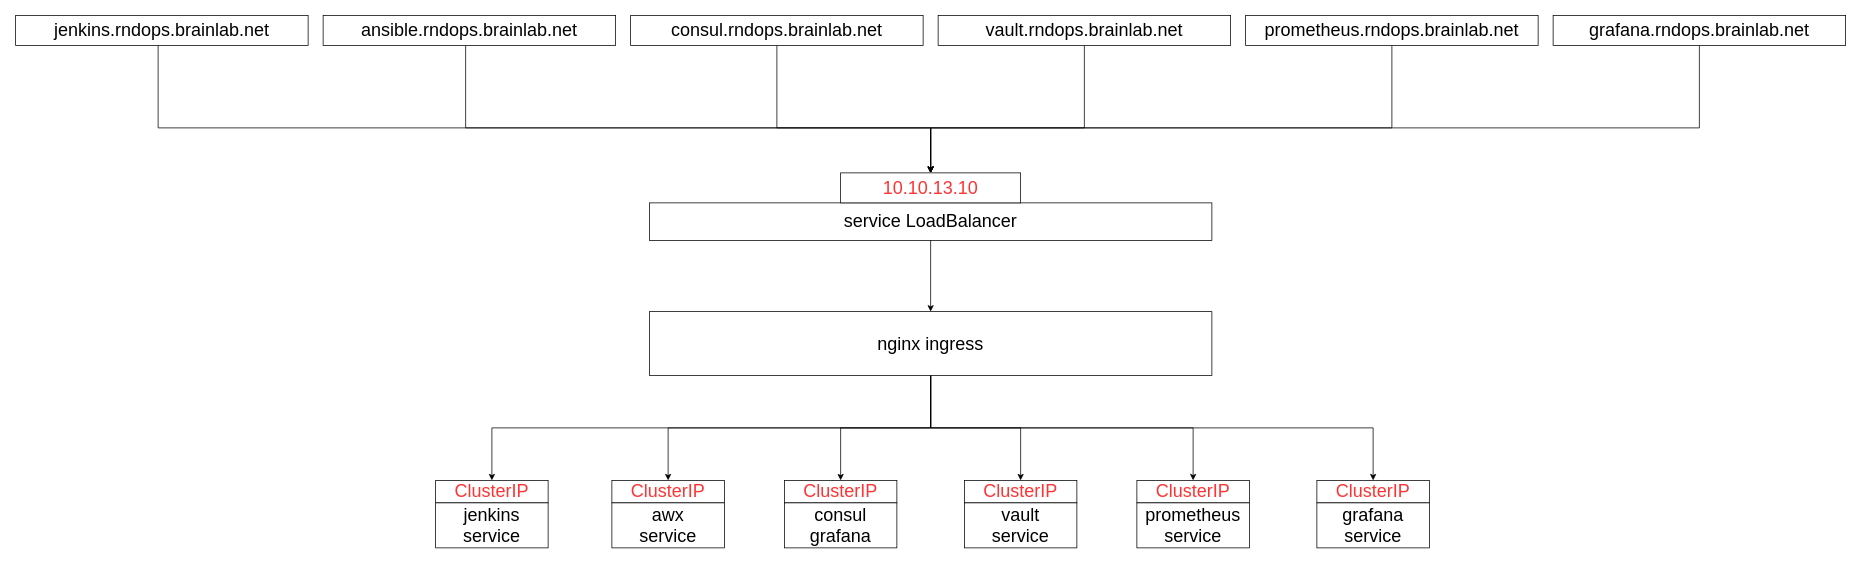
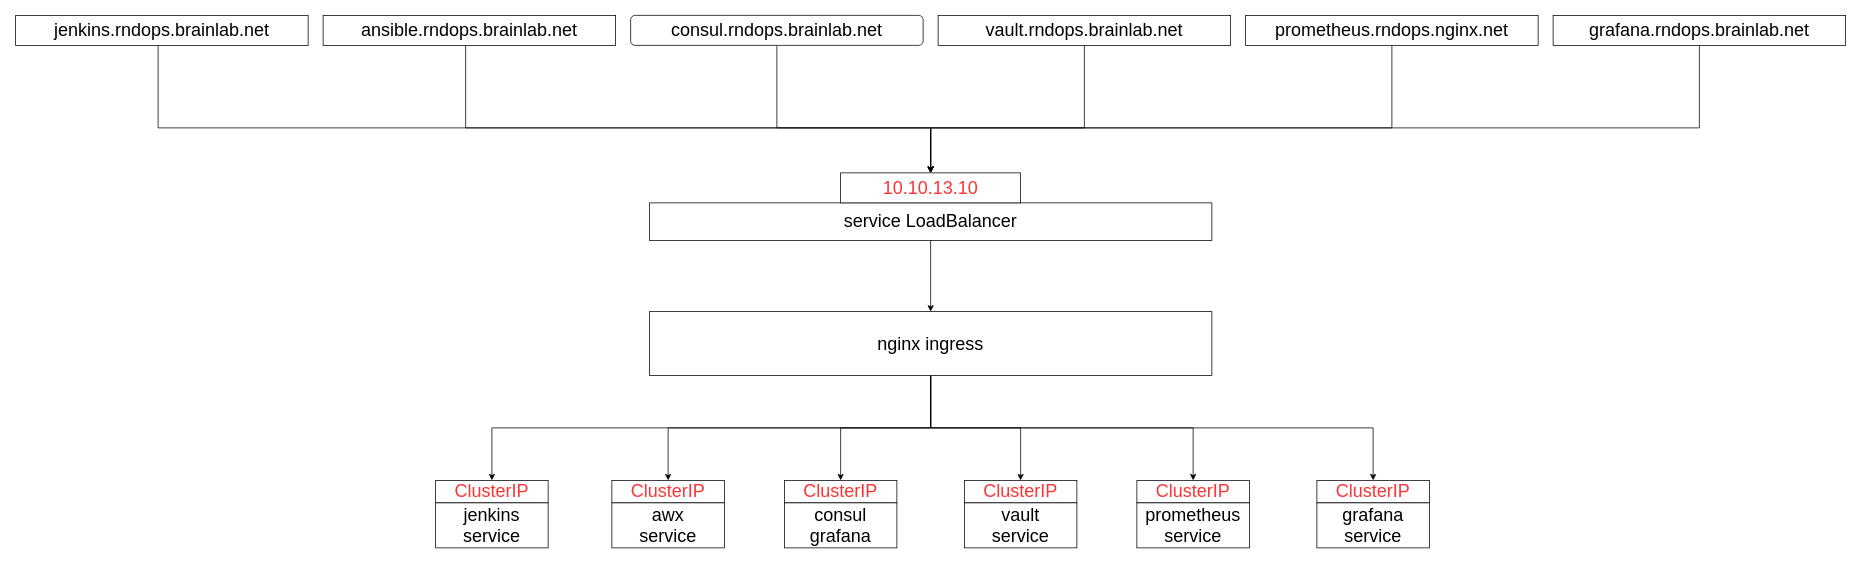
- <mxCell id="35" value="&lt;font color=&quot;#000000&quot;&gt;consul.rndops.brainlab.net&lt;/font&gt;" style="rounded=0;whiteSpace=wrap;html=1;fontSize=24;fontColor=#FF3333;" vertex="1" parent="1"><mxGeometry x="840" y="20" width="390" height="40" as="geometry" /></mxCell>
+ <mxCell id="35" value="&lt;font color=&quot;#000000&quot;&gt;consul.rndops.brainlab.net&lt;/font&gt;" style="whiteSpace=wrap;html=1;fontSize=24;fontColor=#FF3333;rounded=1;" vertex="1" parent="1"><mxGeometry x="840" y="20" width="390" height="40" as="geometry" /></mxCell>
- <mxCell id="39" value="&lt;font color=&quot;#000000&quot;&gt;prometheus.rndops.brainlab.net&lt;/font&gt;" style="rounded=0;whiteSpace=wrap;html=1;fontSize=24;fontColor=#FF3333;" vertex="1" parent="1"><mxGeometry x="1660" y="20" width="390" height="40" as="geometry" /></mxCell>
+ <mxCell id="39" value="&lt;font color=&quot;#000000&quot;&gt;prometheus.rndops.nginx.net&lt;/font&gt;" style="rounded=0;whiteSpace=wrap;html=1;fontSize=24;fontColor=#FF3333;" vertex="1" parent="1"><mxGeometry x="1660" y="20" width="390" height="40" as="geometry" /></mxCell>
